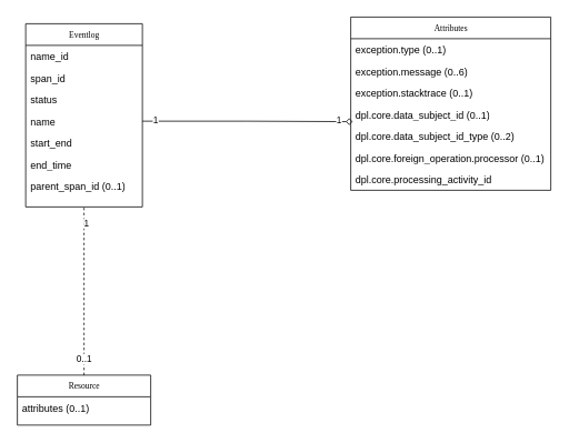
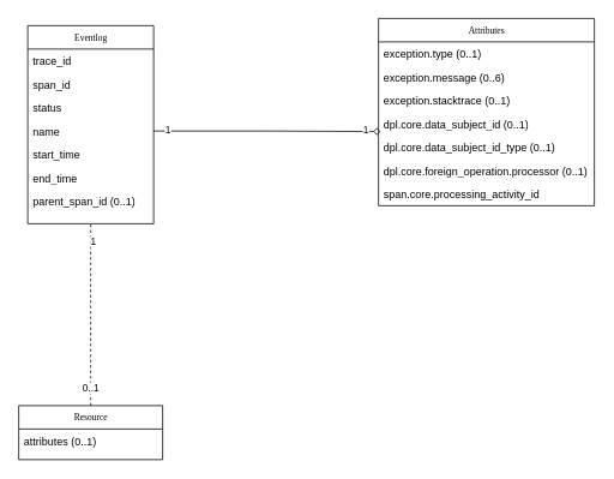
- <mxCell id="11" value="name_id&lt;div&gt;&lt;br&gt;&lt;/div&gt;" style="text;strokeColor=none;fillColor=none;align=left;verticalAlign=top;spacingLeft=4;spacingRight=4;overflow=hidden;rotatable=0;points=[[0,0.5],[1,0.5]];portConstraint=eastwest;whiteSpace=wrap;html=1;" parent="10" vertex="1"><mxGeometry y="26" width="140" height="26" as="geometry" /></mxCell>
+ <mxCell id="11" value="trace_id&lt;div&gt;&lt;br&gt;&lt;/div&gt;" style="text;strokeColor=none;fillColor=none;align=left;verticalAlign=top;spacingLeft=4;spacingRight=4;overflow=hidden;rotatable=0;points=[[0,0.5],[1,0.5]];portConstraint=eastwest;whiteSpace=wrap;html=1;" parent="10" vertex="1"><mxGeometry y="26" width="140" height="26" as="geometry" /></mxCell>
- <mxCell id="7" value="dpl.core.data_subject_id_type (0..2)" style="text;strokeColor=none;fillColor=none;align=left;verticalAlign=top;spacingLeft=4;spacingRight=4;overflow=hidden;rotatable=0;points=[[0,0.5],[1,0.5]];portConstraint=eastwest;whiteSpace=wrap;html=1;" parent="2" vertex="1"><mxGeometry y="130" width="240" height="26" as="geometry" /></mxCell>
+ <mxCell id="7" value="dpl.core.data_subject_id_type (0..1)" style="text;strokeColor=none;fillColor=none;align=left;verticalAlign=top;spacingLeft=4;spacingRight=4;overflow=hidden;rotatable=0;points=[[0,0.5],[1,0.5]];portConstraint=eastwest;whiteSpace=wrap;html=1;" parent="2" vertex="1"><mxGeometry y="130" width="240" height="26" as="geometry" /></mxCell>
- <mxCell id="15" value="start_end" style="text;strokeColor=none;fillColor=none;align=left;verticalAlign=top;spacingLeft=4;spacingRight=4;overflow=hidden;rotatable=0;points=[[0,0.5],[1,0.5]];portConstraint=eastwest;whiteSpace=wrap;html=1;" parent="10" vertex="1"><mxGeometry y="130" width="140" height="26" as="geometry" /></mxCell>
+ <mxCell id="15" value="start_time" style="text;strokeColor=none;fillColor=none;align=left;verticalAlign=top;spacingLeft=4;spacingRight=4;overflow=hidden;rotatable=0;points=[[0,0.5],[1,0.5]];portConstraint=eastwest;whiteSpace=wrap;html=1;" parent="10" vertex="1"><mxGeometry y="130" width="140" height="26" as="geometry" /></mxCell>
- <mxCell id="9" value="dpl.core.processing_activity_id" style="text;strokeColor=none;fillColor=none;align=left;verticalAlign=top;spacingLeft=4;spacingRight=4;overflow=hidden;rotatable=0;points=[[0,0.5],[1,0.5]];portConstraint=eastwest;whiteSpace=wrap;html=1;" parent="2" vertex="1"><mxGeometry y="182" width="240" height="26" as="geometry" /></mxCell>
+ <mxCell id="9" value="span.core.processing_activity_id" style="text;strokeColor=none;fillColor=none;align=left;verticalAlign=top;spacingLeft=4;spacingRight=4;overflow=hidden;rotatable=0;points=[[0,0.5],[1,0.5]];portConstraint=eastwest;whiteSpace=wrap;html=1;" parent="2" vertex="1"><mxGeometry y="182" width="240" height="26" as="geometry" /></mxCell>
